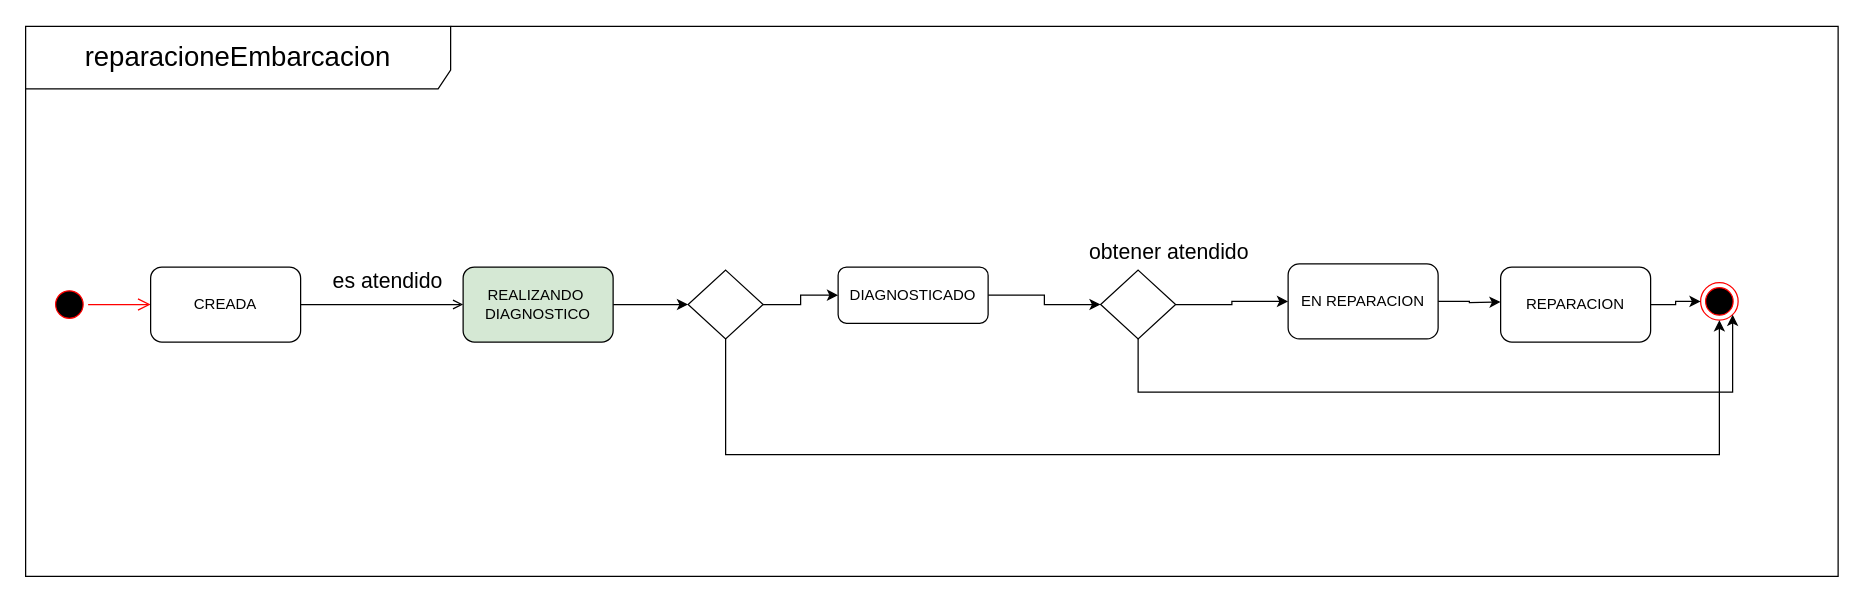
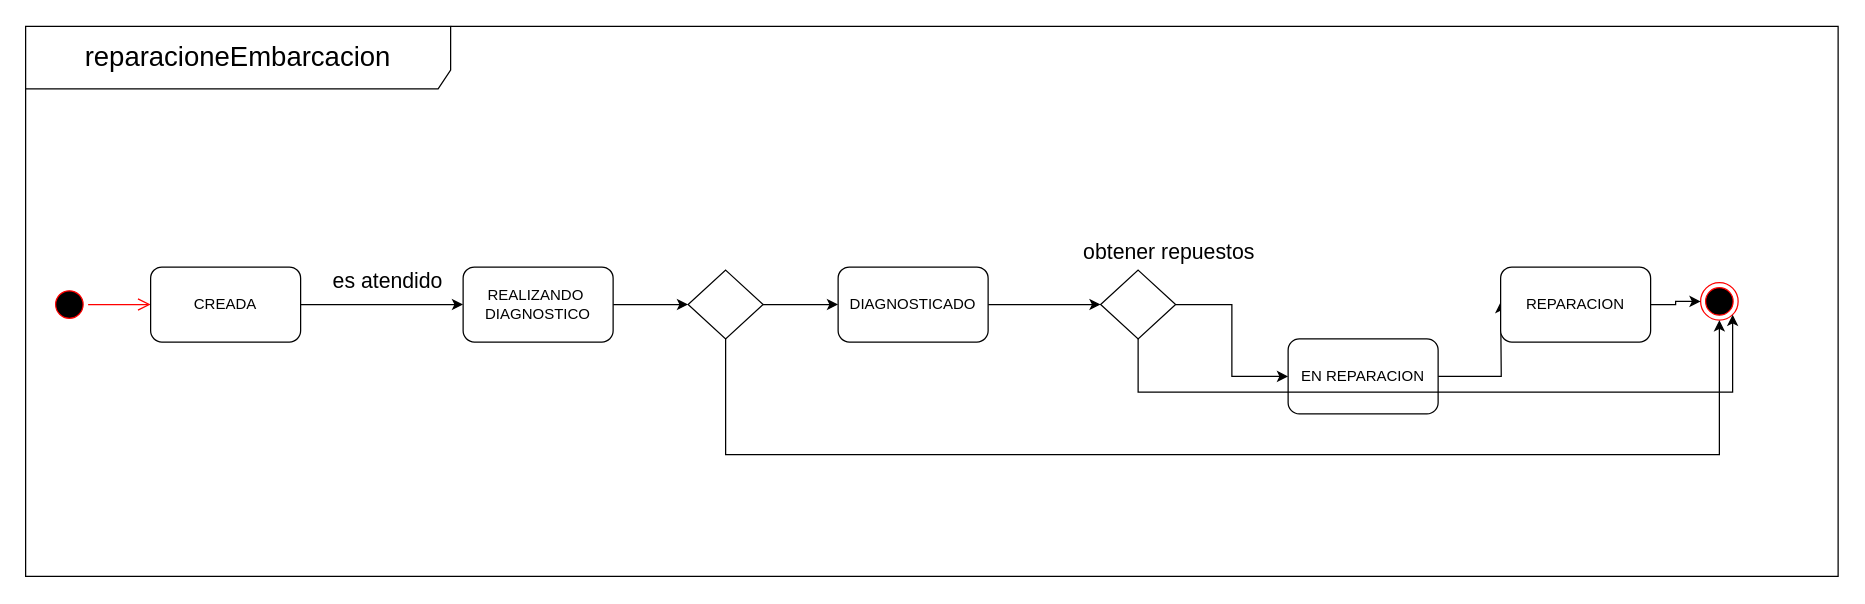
- <mxCell id="21" value="&lt;span style=&quot;font-size: 17px;&quot;&gt;obtener atendido&lt;br&gt;&lt;br&gt;&lt;/span&gt;" style="text;html=1;strokeColor=none;fillColor=none;align=center;verticalAlign=middle;whiteSpace=wrap;rounded=0;fontSize=22;" parent="1" vertex="1"><mxGeometry x="860" y="198" width="150" height="30" as="geometry" /></mxCell>
+ <mxCell id="21" value="&lt;span style=&quot;font-size: 17px;&quot;&gt;obtener repuestos&lt;br&gt;&lt;br&gt;&lt;/span&gt;" style="text;html=1;strokeColor=none;fillColor=none;align=center;verticalAlign=middle;whiteSpace=wrap;rounded=0;fontSize=22;" parent="1" vertex="1"><mxGeometry x="860" y="198" width="150" height="30" as="geometry" /></mxCell>
- <mxCell id="13" value="DIAGNOSTICADO" style="rounded=1;whiteSpace=wrap;html=1;" parent="1" vertex="1"><mxGeometry x="670" y="213" width="120" height="45" as="geometry" /></mxCell>
+ <mxCell id="13" value="DIAGNOSTICADO" style="rounded=1;whiteSpace=wrap;html=1;" parent="1" vertex="1"><mxGeometry x="670" y="213" width="120" height="60" as="geometry" /></mxCell>
- <mxCell id="9" value="EN REPARACION&lt;br&gt;" style="rounded=1;whiteSpace=wrap;html=1;" parent="1" vertex="1"><mxGeometry x="1030" y="210.5" width="120" height="60" as="geometry" /></mxCell>
+ <mxCell id="9" value="EN REPARACION&lt;br&gt;" style="rounded=1;whiteSpace=wrap;html=1;" parent="1" vertex="1"><mxGeometry x="1030" y="270.5" width="120" height="60" as="geometry" /></mxCell>
- <mxCell id="6" style="edgeStyle=orthogonalEdgeStyle;rounded=0;orthogonalLoop=1;jettySize=auto;html=1;fontSize=22;entryX=0;entryY=0.5;entryDx=0;entryDy=0;endArrow=open;" parent="1" source="7" target="11" edge="1"><mxGeometry relative="1" as="geometry"><mxPoint x="290" y="243" as="targetPoint" /></mxGeometry></mxCell>
+ <mxCell id="6" style="edgeStyle=orthogonalEdgeStyle;rounded=0;orthogonalLoop=1;jettySize=auto;html=1;fontSize=22;entryX=0;entryY=0.5;entryDx=0;entryDy=0;" parent="1" source="7" target="11" edge="1"><mxGeometry relative="1" as="geometry"><mxPoint x="290" y="243" as="targetPoint" /></mxGeometry></mxCell>
- <mxCell id="11" value="REALIZANDO&amp;nbsp;&lt;br&gt;DIAGNOSTICO" style="rounded=1;whiteSpace=wrap;html=1;fillColor=#d5e8d4;" parent="1" vertex="1"><mxGeometry x="370" y="213" width="120" height="60" as="geometry" /></mxCell>
+ <mxCell id="11" value="REALIZANDO&amp;nbsp;&lt;br&gt;DIAGNOSTICO" style="rounded=1;whiteSpace=wrap;html=1;" parent="1" vertex="1"><mxGeometry x="370" y="213" width="120" height="60" as="geometry" /></mxCell>
